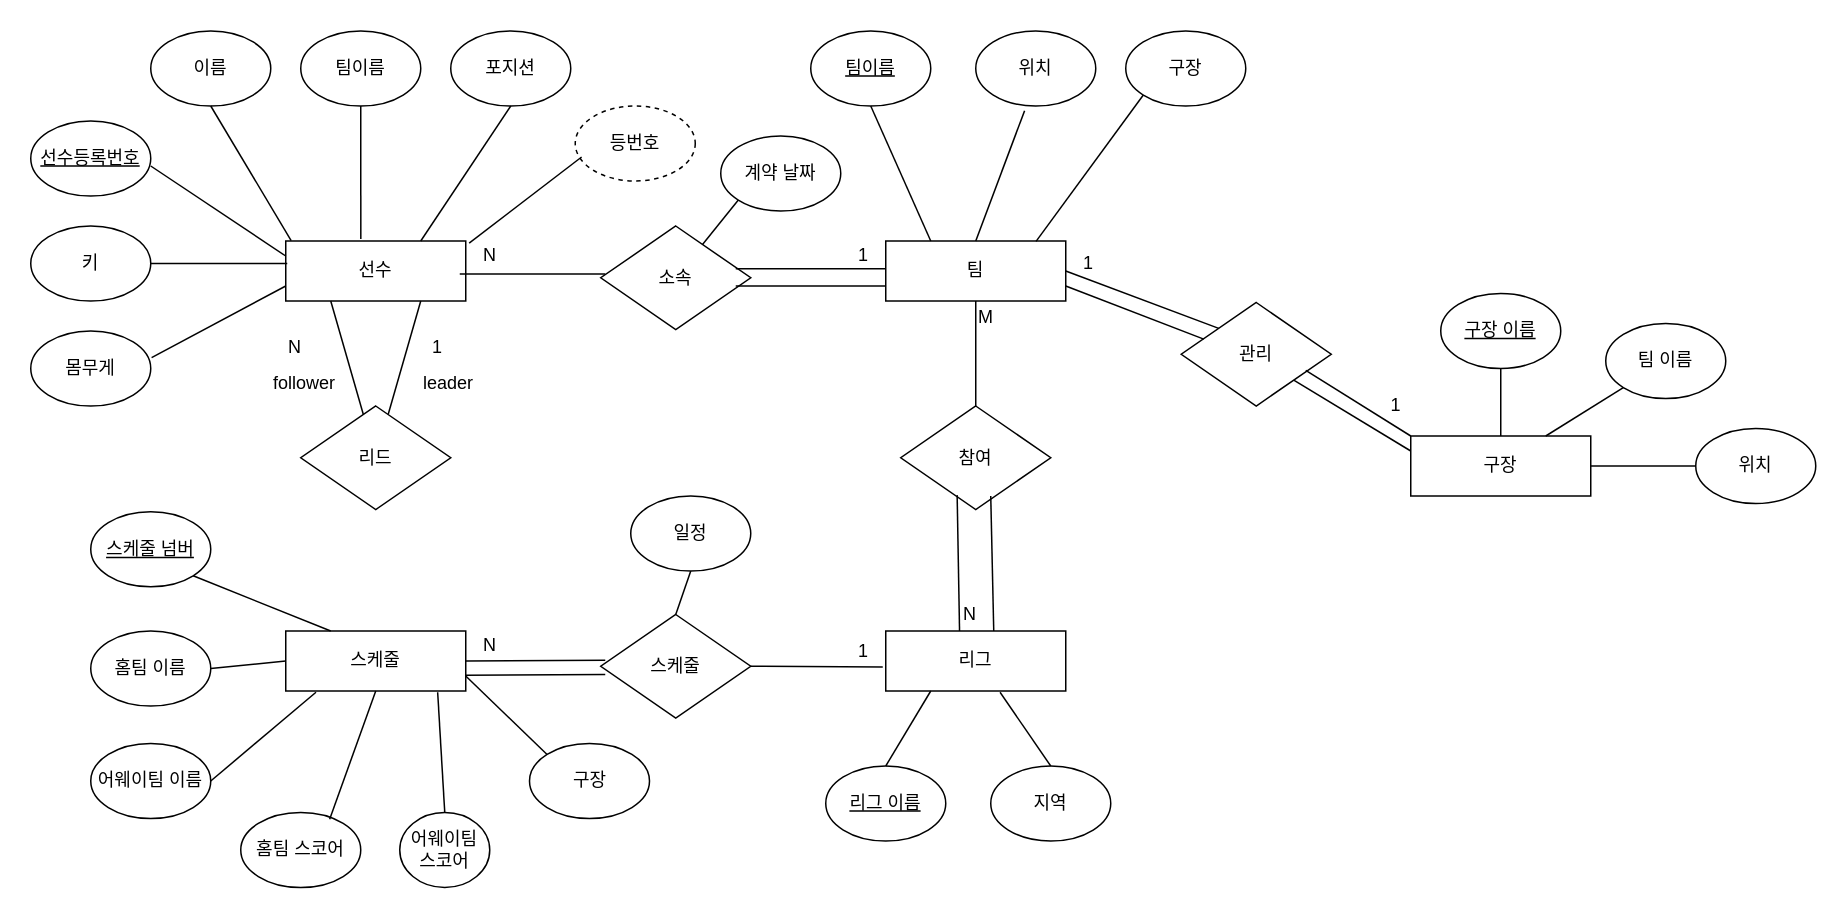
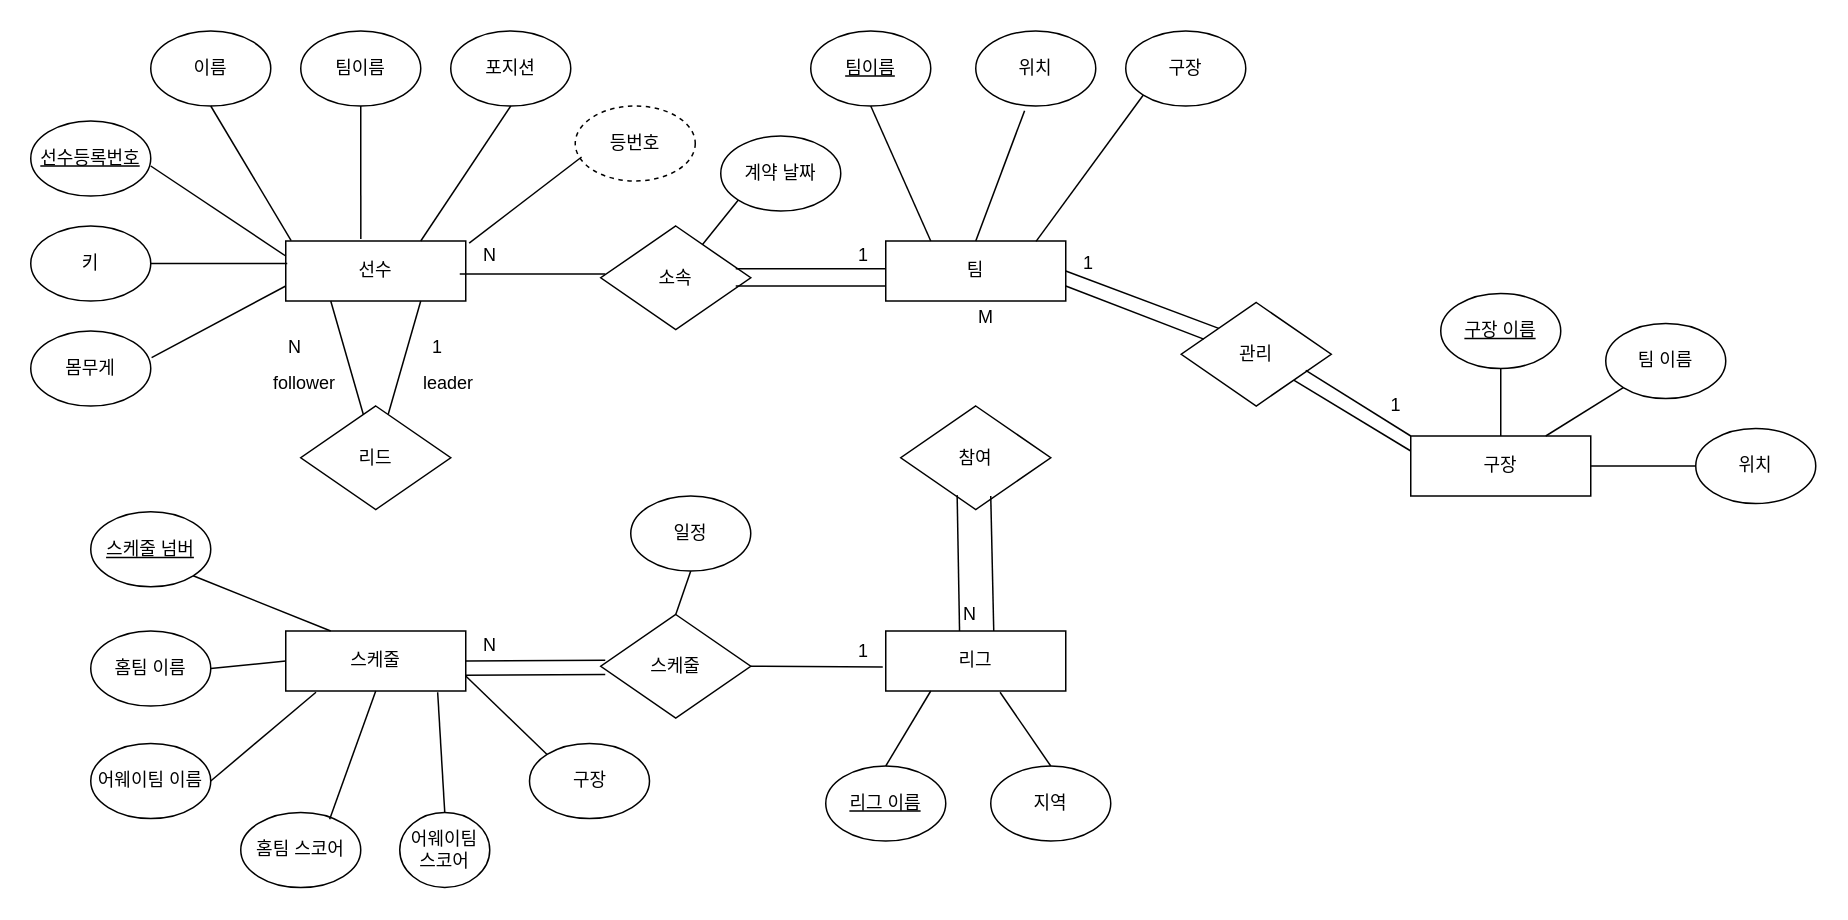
- <mxCell id="37" value="" style="endArrow=none;html=1;entryX=0.5;entryY=1;entryDx=0;entryDy=0;exitX=0.5;exitY=0;exitDx=0;exitDy=0;" parent="1" source="36" target="3" edge="1"><mxGeometry width="50" height="50" relative="1" as="geometry"><mxPoint x="630" y="270" as="sourcePoint" /><mxPoint x="680" y="220" as="targetPoint" /></mxGeometry></mxCell>
